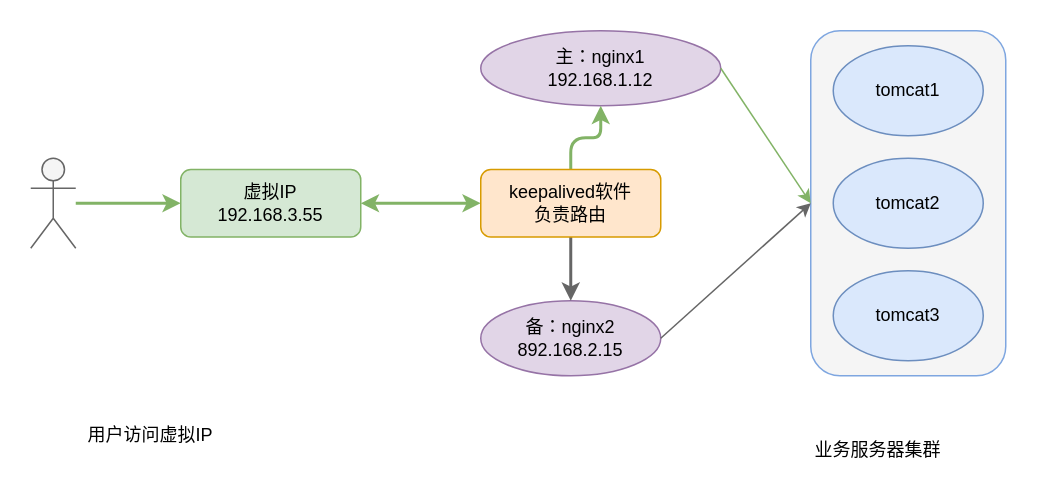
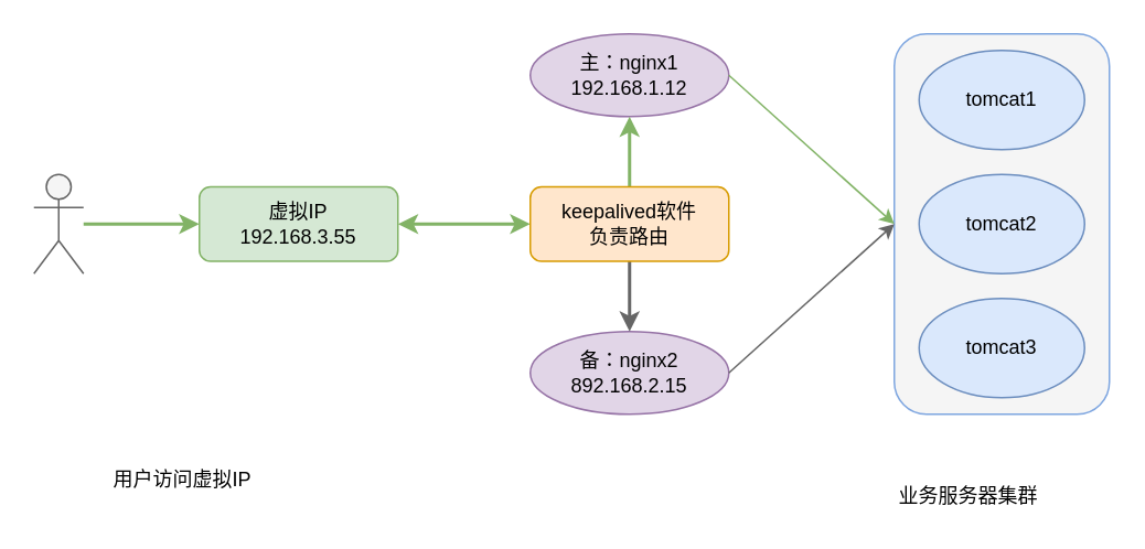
- <mxCell id="4" value="主：nginx1&lt;br&gt;192.168.1.12" style="ellipse;whiteSpace=wrap;html=1;fillColor=#e1d5e7;strokeColor=#9673a6;" vertex="1" parent="1"><mxGeometry x="320" y="20" width="160" height="50" as="geometry" /></mxCell>
+ <mxCell id="4" value="主：nginx1&lt;br&gt;192.168.1.12" style="ellipse;whiteSpace=wrap;html=1;fillColor=#e1d5e7;strokeColor=#9673a6;" vertex="1" parent="1"><mxGeometry x="320" y="20" width="120" height="50" as="geometry" /></mxCell>
- <mxCell id="18" value="用户访问虚拟IP" style="text;html=1;strokeColor=none;fillColor=none;align=center;verticalAlign=middle;whiteSpace=wrap;rounded=0;" vertex="1" parent="1"><mxGeometry x="30" y="280" width="140" height="20" as="geometry" /></mxCell>
+ <mxCell id="18" value="用户访问虚拟IP" style="text;html=1;strokeColor=none;fillColor=none;align=center;verticalAlign=middle;whiteSpace=wrap;rounded=0;" vertex="1" parent="1"><mxGeometry x="40" y="280" width="140" height="20" as="geometry" /></mxCell>
